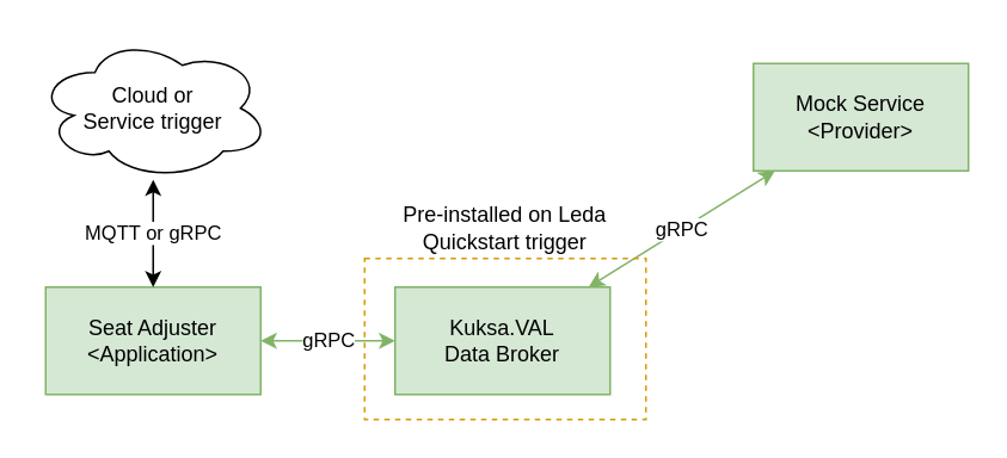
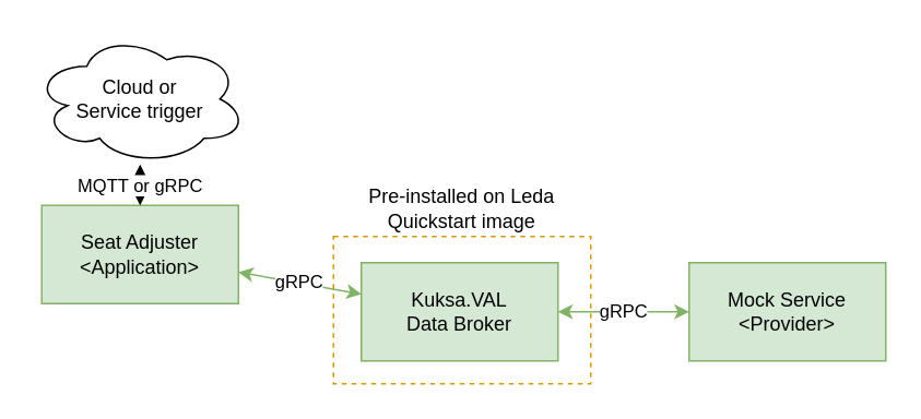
- <mxCell id="4" value="Mock Service&lt;br&gt;&amp;lt;Provider&amp;gt;" style="rounded=0;whiteSpace=wrap;html=1;fillColor=#d5e8d4;strokeColor=#82b366;" parent="1" vertex="1"><mxGeometry x="420" y="35" width="120" height="60" as="geometry" /></mxCell>
+ <mxCell id="4" value="Mock Service&lt;br&gt;&amp;lt;Provider&amp;gt;" style="rounded=0;whiteSpace=wrap;html=1;fillColor=#d5e8d4;strokeColor=#82b366;" parent="1" vertex="1"><mxGeometry x="420" y="160" width="120" height="60" as="geometry" /></mxCell>
- <mxCell id="9" value="Pre-installed on Leda Quickstart trigger" style="rounded=0;whiteSpace=wrap;html=1;fillColor=none;strokeColor=#d79b00;dashed=1;labelPosition=center;verticalLabelPosition=top;align=center;verticalAlign=bottom;" parent="1" vertex="1"><mxGeometry x="203" y="144" width="157" height="90" as="geometry" /></mxCell>
+ <mxCell id="9" value="Pre-installed on Leda Quickstart image" style="rounded=0;whiteSpace=wrap;html=1;fillColor=none;strokeColor=#d79b00;dashed=1;labelPosition=center;verticalLabelPosition=top;align=center;verticalAlign=bottom;" parent="1" vertex="1"><mxGeometry x="203" y="144" width="157" height="90" as="geometry" /></mxCell>
- <mxCell id="3" value="Seat Adjuster&lt;br&gt;&amp;lt;Application&amp;gt;" style="rounded=0;whiteSpace=wrap;html=1;fillColor=#d5e8d4;strokeColor=#82b366;" parent="1" vertex="1"><mxGeometry x="25" y="160" width="120" height="60" as="geometry" /></mxCell>
+ <mxCell id="3" value="Seat Adjuster&lt;br&gt;&amp;lt;Application&amp;gt;" style="rounded=0;whiteSpace=wrap;html=1;fillColor=#d5e8d4;strokeColor=#82b366;" parent="1" vertex="1"><mxGeometry x="25" y="125" width="120" height="60" as="geometry" /></mxCell>
